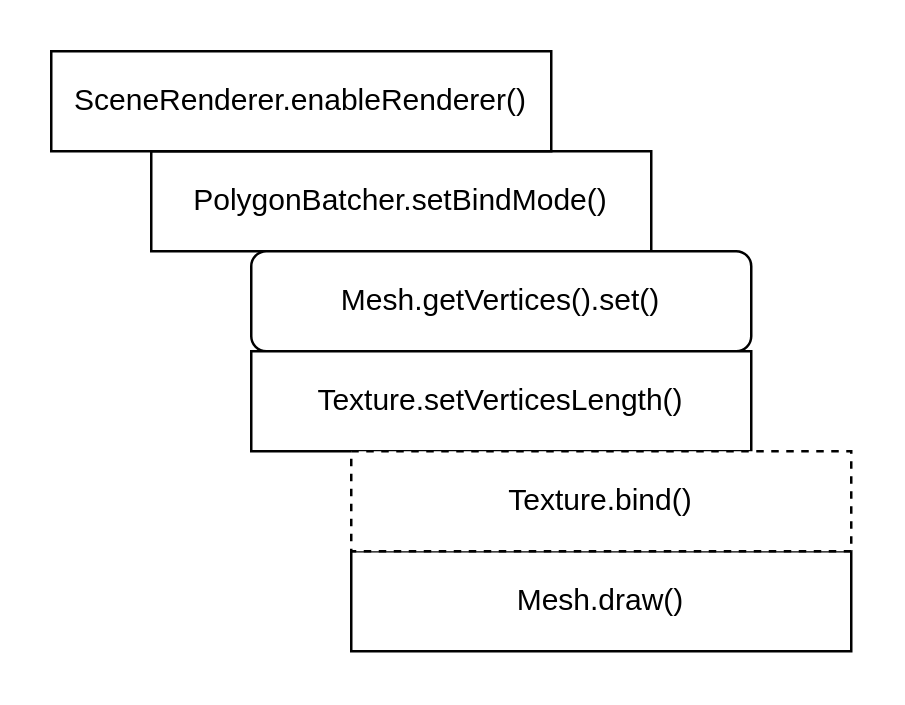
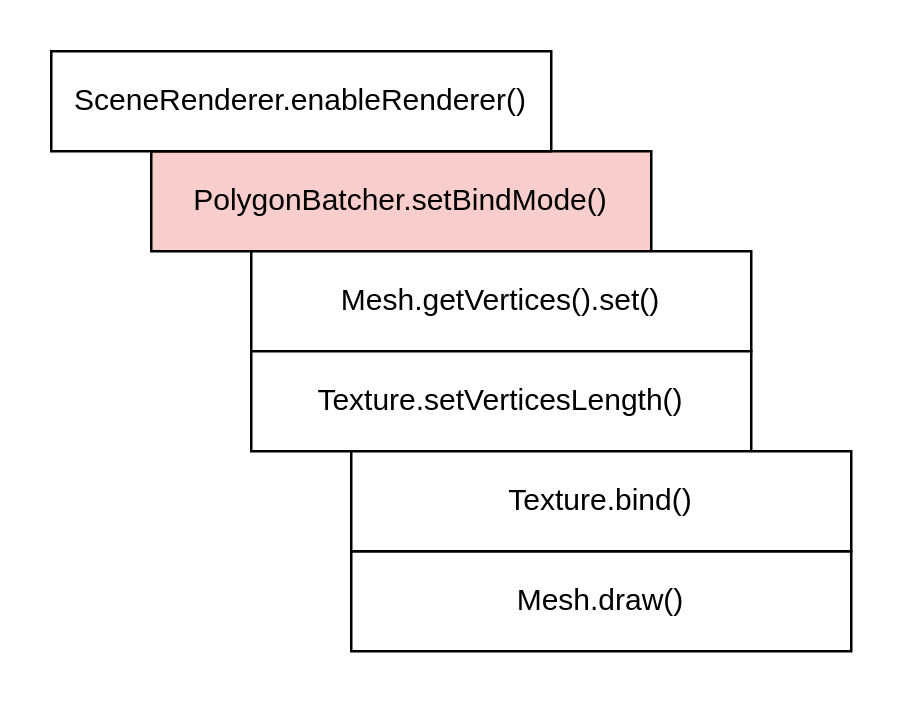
- <mxCell id="2" value="PolygonBatcher.setBindMode()" style="rounded=0;whiteSpace=wrap;html=1;" vertex="1" parent="1"><mxGeometry x="60" y="60" width="200" height="40" as="geometry" /></mxCell>
+ <mxCell id="2" value="PolygonBatcher.setBindMode()" style="rounded=0;whiteSpace=wrap;html=1;fillColor=#f8cecc;" vertex="1" parent="1"><mxGeometry x="60" y="60" width="200" height="40" as="geometry" /></mxCell>
- <mxCell id="3" value="Mesh.getVertices().set()" style="whiteSpace=wrap;html=1;rounded=1;" vertex="1" parent="1"><mxGeometry x="100" y="100" width="200" height="40" as="geometry" /></mxCell>
+ <mxCell id="3" value="Mesh.getVertices().set()" style="rounded=0;whiteSpace=wrap;html=1;" vertex="1" parent="1"><mxGeometry x="100" y="100" width="200" height="40" as="geometry" /></mxCell>
- <mxCell id="6" value="Texture.bind()" style="rounded=0;whiteSpace=wrap;html=1;dashed=1;" vertex="1" parent="1"><mxGeometry x="140" y="180" width="200" height="40" as="geometry" /></mxCell>
+ <mxCell id="6" value="Texture.bind()" style="rounded=0;whiteSpace=wrap;html=1;" vertex="1" parent="1"><mxGeometry x="140" y="180" width="200" height="40" as="geometry" /></mxCell>
